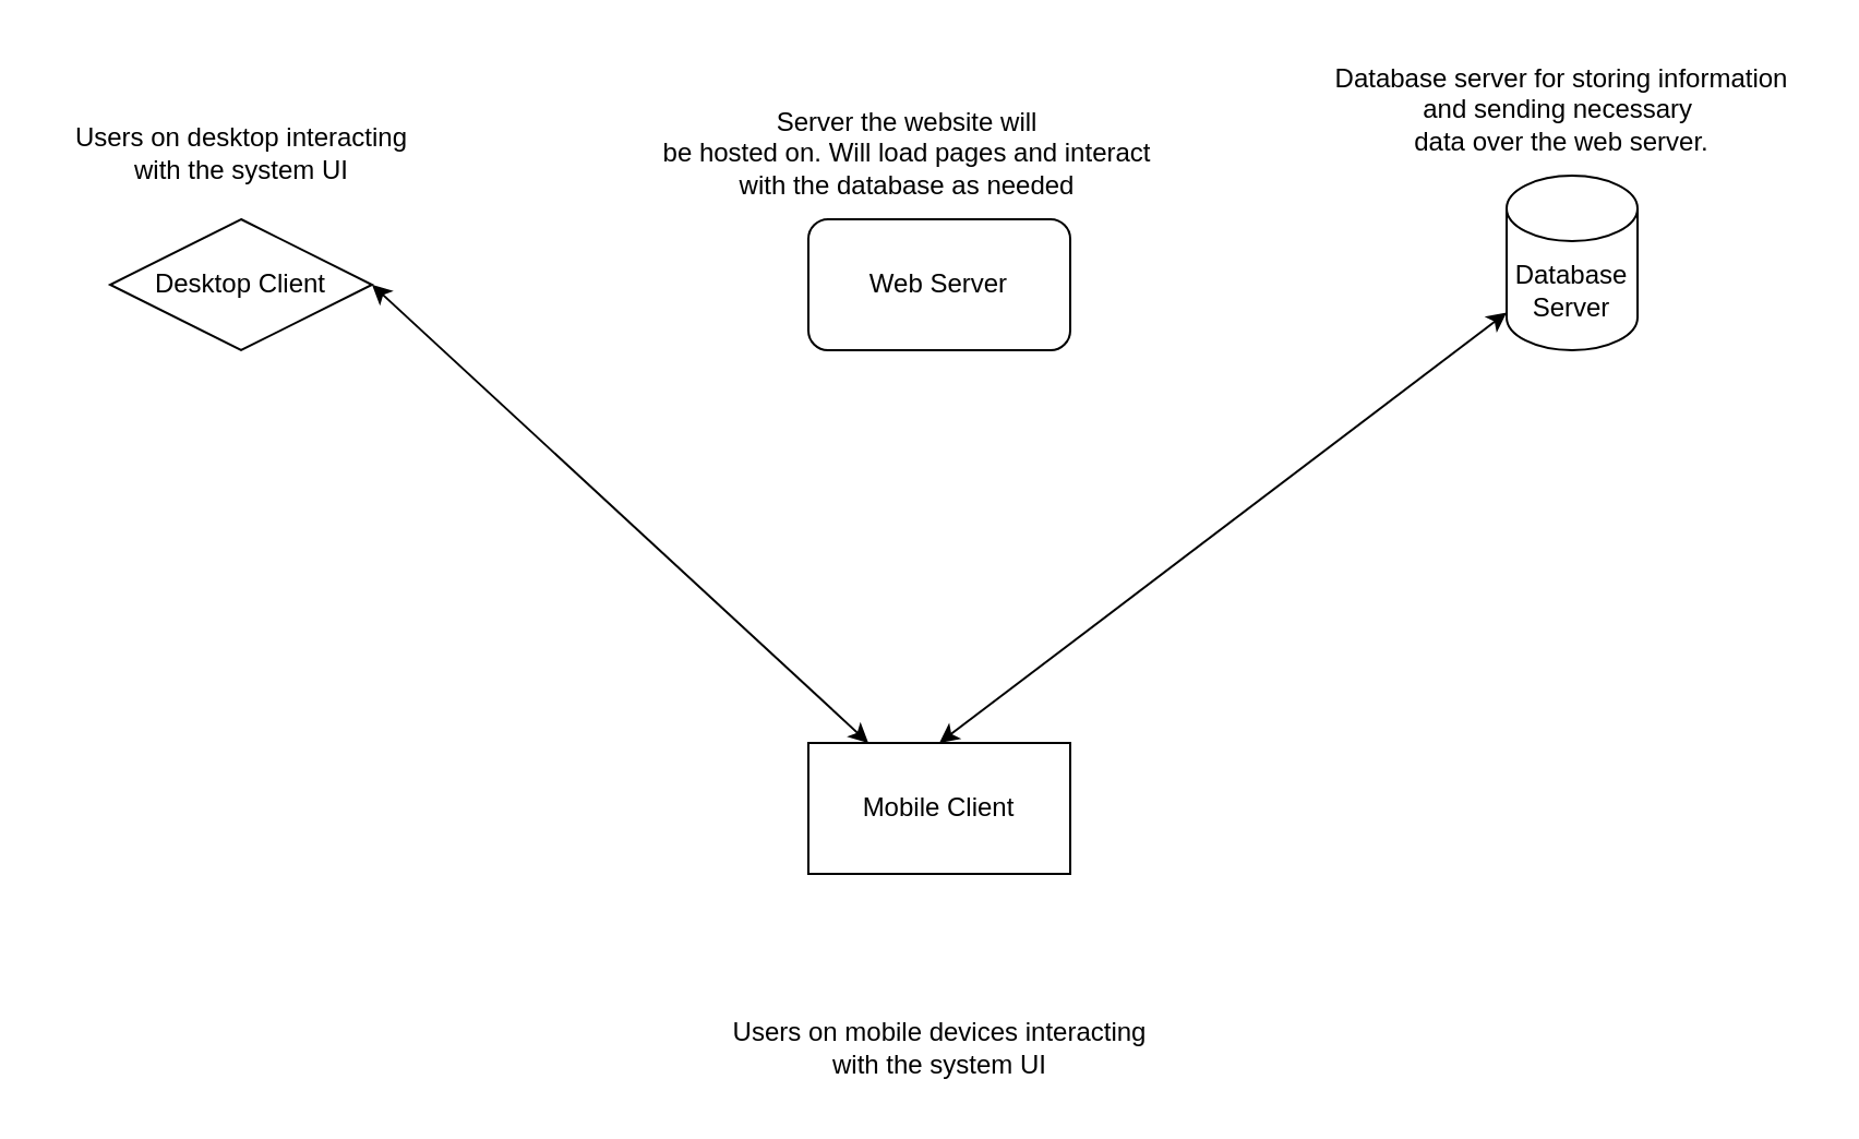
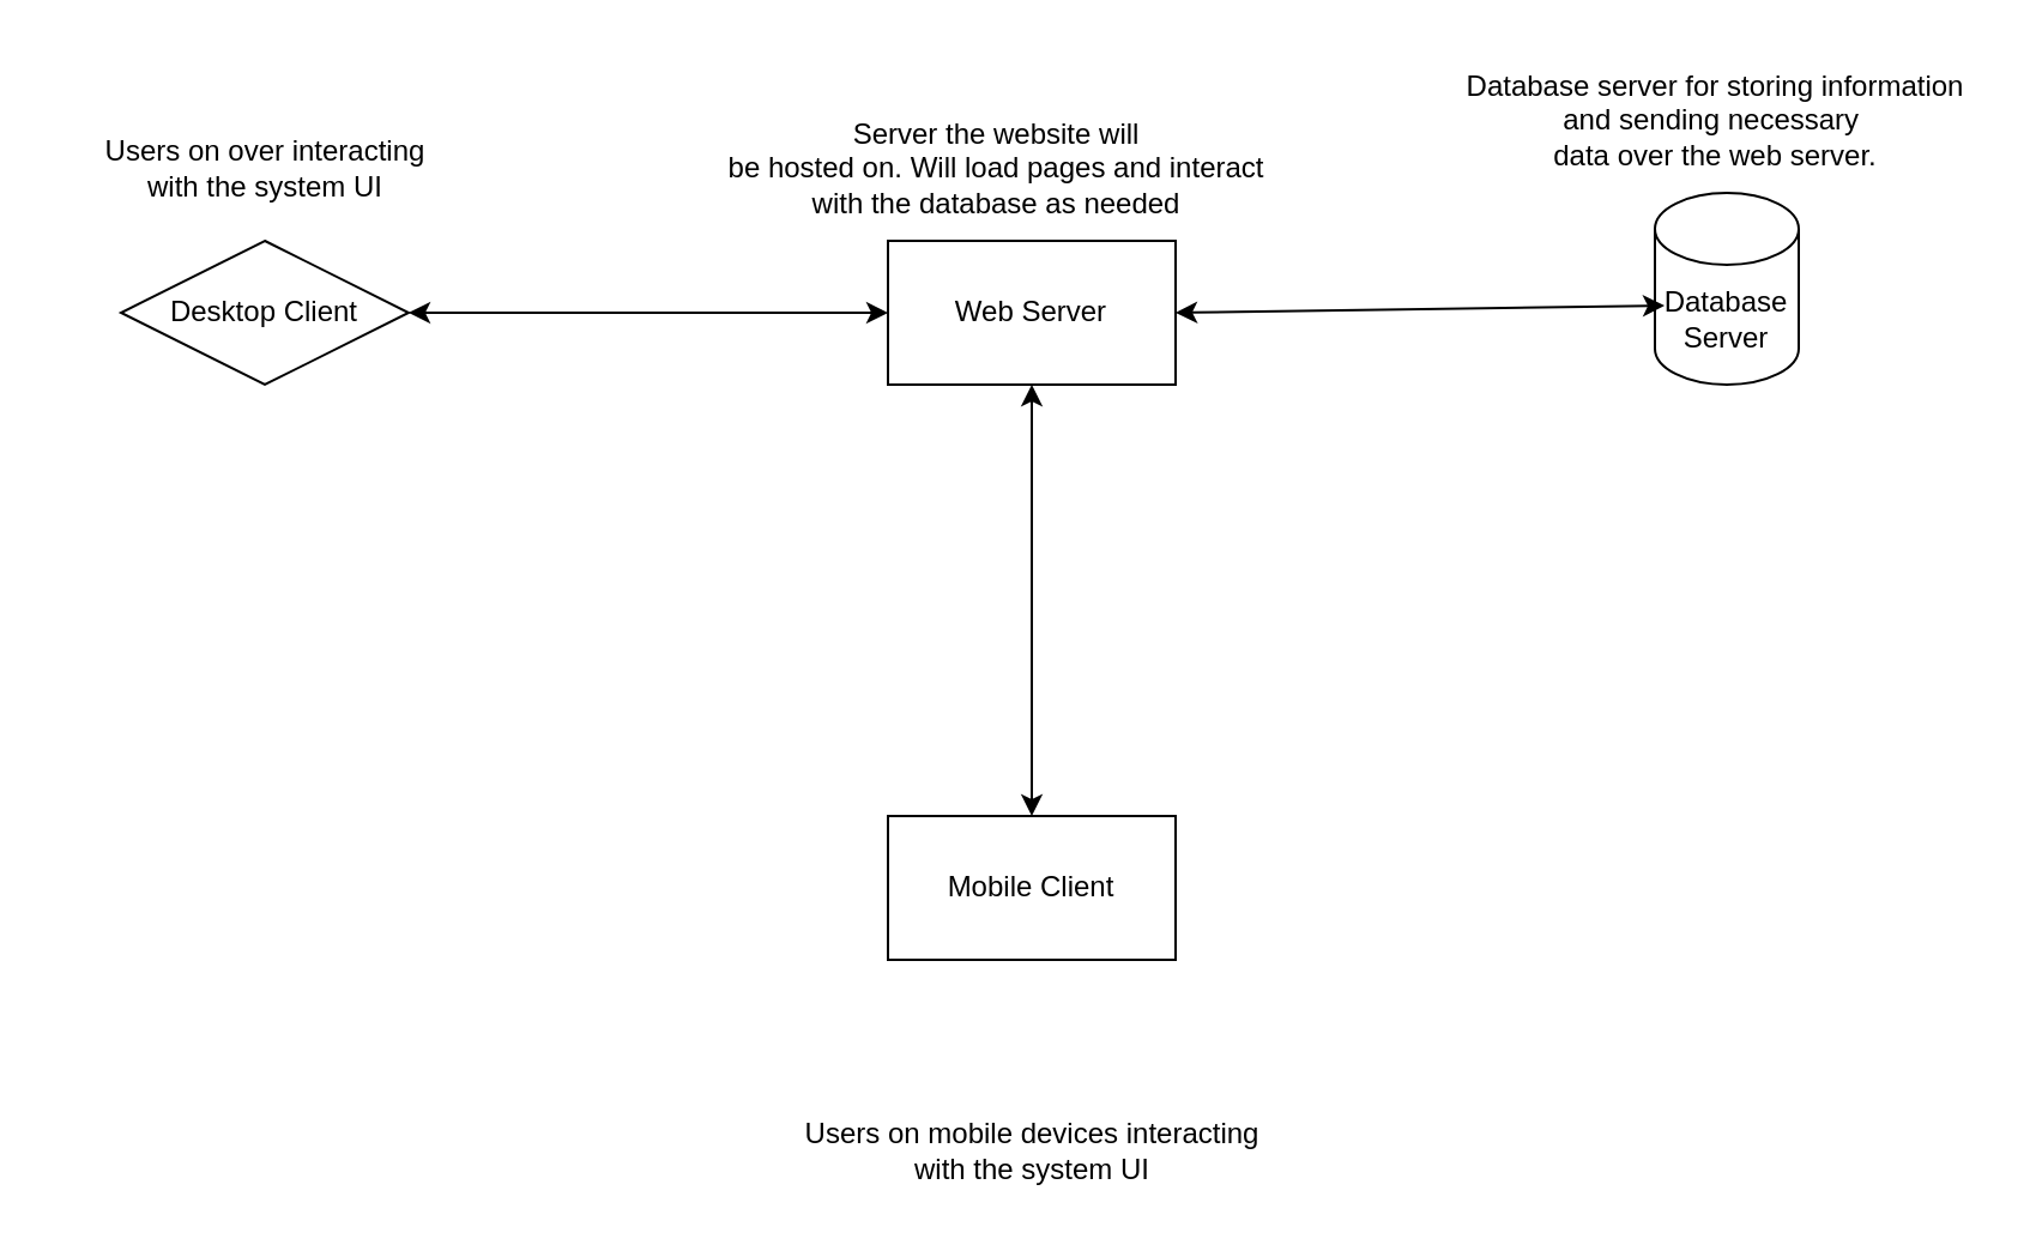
- <mxCell id="9" value="Users on desktop interacting&lt;div&gt;with the system UI&lt;/div&gt;" style="text;html=1;align=center;verticalAlign=middle;resizable=0;points=[];autosize=1;strokeColor=none;fillColor=none;" vertex="1" parent="1"><mxGeometry x="20" y="50" width="180" height="40" as="geometry" /></mxCell>
+ <mxCell id="9" value="Users on over interacting&lt;div&gt;with the system UI&lt;/div&gt;" style="text;html=1;align=center;verticalAlign=middle;resizable=0;points=[];autosize=1;strokeColor=none;fillColor=none;" vertex="1" parent="1"><mxGeometry x="20" y="50" width="180" height="40" as="geometry" /></mxCell>
+ <mxCell id="7" value="" style="endArrow=classic;startArrow=classic;html=1;rounded=0;exitX=1;exitY=0.5;exitDx=0;exitDy=0;entryX=0.067;entryY=0.588;entryDx=0;entryDy=0;entryPerimeter=0;" edge="1" parent="1" source="3" target="4"><mxGeometry width="50" height="50" relative="1" as="geometry"><mxPoint x="440" y="190" as="sourcePoint" /><mxPoint x="490" y="140" as="targetPoint" /></mxGeometry></mxCell>
- <mxCell id="3" value="Web Server" style="whiteSpace=wrap;html=1;rounded=1;" vertex="1" parent="1"><mxGeometry x="370" y="100" width="120" height="60" as="geometry" /></mxCell>
+ <mxCell id="3" value="Web Server" style="rounded=0;whiteSpace=wrap;html=1;" vertex="1" parent="1"><mxGeometry x="370" y="100" width="120" height="60" as="geometry" /></mxCell>
- <mxCell id="6" value="" style="endArrow=classic;startArrow=classic;html=1;rounded=0;exitX=1;exitY=0.5;exitDx=0;exitDy=0;" edge="1" parent="1" source="2" target="5"><mxGeometry width="50" height="50" relative="1" as="geometry"><mxPoint x="460" y="250" as="sourcePoint" /><mxPoint x="510" y="200" as="targetPoint" /></mxGeometry></mxCell>
+ <mxCell id="6" value="" style="endArrow=classic;startArrow=classic;html=1;rounded=0;exitX=1;exitY=0.5;exitDx=0;exitDy=0;entryX=0;entryY=0.5;entryDx=0;entryDy=0;" edge="1" parent="1" source="2" target="3"><mxGeometry width="50" height="50" relative="1" as="geometry"><mxPoint x="460" y="250" as="sourcePoint" /><mxPoint x="510" y="200" as="targetPoint" /></mxGeometry></mxCell>
- <mxCell id="8" value="" style="endArrow=classic;startArrow=classic;html=1;rounded=0;exitX=0.5;exitY=0;exitDx=0;exitDy=0;" edge="1" parent="1" source="5" target="4"><mxGeometry width="50" height="50" relative="1" as="geometry"><mxPoint x="330" y="270" as="sourcePoint" /><mxPoint x="380" y="220" as="targetPoint" /></mxGeometry></mxCell>
+ <mxCell id="8" value="" style="endArrow=classic;startArrow=classic;html=1;rounded=0;entryX=0.5;entryY=1;entryDx=0;entryDy=0;exitX=0.5;exitY=0;exitDx=0;exitDy=0;" edge="1" parent="1" source="5" target="3"><mxGeometry width="50" height="50" relative="1" as="geometry"><mxPoint x="330" y="270" as="sourcePoint" /><mxPoint x="380" y="220" as="targetPoint" /></mxGeometry></mxCell>
